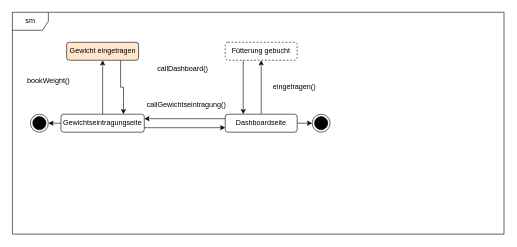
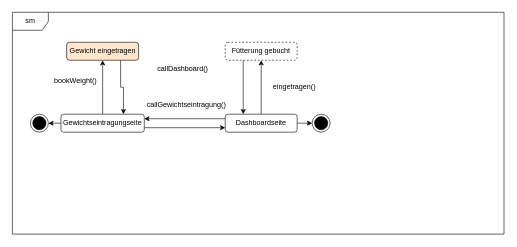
- <mxCell id="17" value="bookWeight()" style="text;html=1;align=center;verticalAlign=middle;resizable=0;points=[];autosize=1;strokeColor=none;fillColor=none;" vertex="1" parent="1"><mxGeometry x="35" y="120" width="90" height="30" as="geometry" /></mxCell>
+ <mxCell id="17" value="bookWeight()" style="text;html=1;align=center;verticalAlign=middle;resizable=0;points=[];autosize=1;strokeColor=none;fillColor=none;" vertex="1" parent="1"><mxGeometry x="80" y="120" width="90" height="30" as="geometry" /></mxCell>
